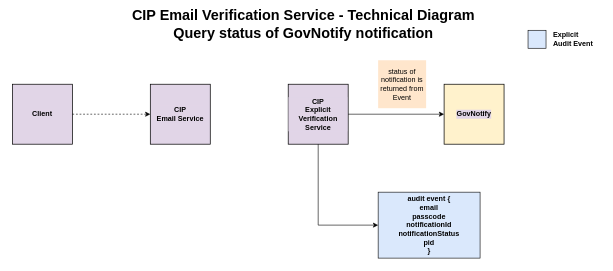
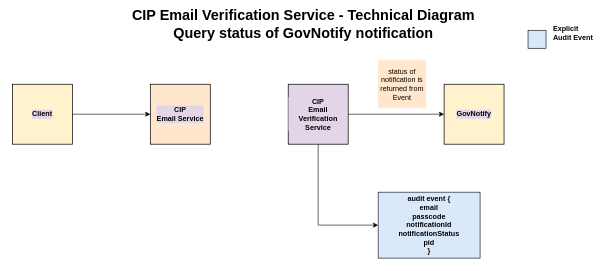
- <mxCell id="11" value="Explicit &lt;br&gt;Audit Event" style="text;html=1;align=left;verticalAlign=middle;resizable=0;points=[];autosize=1;strokeColor=none;fillColor=none;fontStyle=1" parent="1" vertex="1"><mxGeometry x="920" y="50" width="80" height="30" as="geometry" /></mxCell>
+ <mxCell id="11" value="Explicit &lt;br&gt;Audit Event" style="text;html=1;align=left;verticalAlign=middle;resizable=0;points=[];autosize=1;strokeColor=none;fillColor=none;fontStyle=1" parent="1" vertex="1"><mxGeometry x="920" y="40" width="80" height="30" as="geometry" /></mxCell>
- <mxCell id="2" value="Client" style="whiteSpace=wrap;html=1;aspect=fixed;labelBackgroundColor=#E1D5E7;fillColor=#E1D5E7;strokeColor=#000000;fontStyle=1;strokeWidth=1.2;" parent="1" vertex="1"><mxGeometry x="20" y="140" width="100" height="100" as="geometry" /></mxCell>
+ <mxCell id="2" value="Client" style="whiteSpace=wrap;html=1;aspect=fixed;labelBackgroundColor=#E1D5E7;fillColor=#fff2cc;strokeColor=#000000;fontStyle=1;strokeWidth=1.2;" parent="1" vertex="1"><mxGeometry x="20" y="140" width="100" height="100" as="geometry" /></mxCell>
- <mxCell id="7" value="" style="endArrow=classic;html=1;rounded=0;entryX=0;entryY=0.5;entryDx=0;entryDy=0;exitX=1;exitY=0.5;exitDx=0;exitDy=0;dashed=1;" parent="1" source="2" target="3" edge="1"><mxGeometry width="50" height="50" relative="1" as="geometry"><mxPoint x="550" y="320" as="sourcePoint" /><mxPoint x="600" y="270" as="targetPoint" /></mxGeometry></mxCell>
+ <mxCell id="7" value="" style="endArrow=classic;html=1;rounded=0;entryX=0;entryY=0.5;entryDx=0;entryDy=0;exitX=1;exitY=0.5;exitDx=0;exitDy=0;" parent="1" source="2" target="3" edge="1"><mxGeometry width="50" height="50" relative="1" as="geometry"><mxPoint x="550" y="320" as="sourcePoint" /><mxPoint x="600" y="270" as="targetPoint" /></mxGeometry></mxCell>
- <mxCell id="3" value="CIP &lt;br&gt;Email Service" style="whiteSpace=wrap;html=1;aspect=fixed;labelBackgroundColor=#E1D5E7;fillColor=#E1D5E7;strokeColor=#000000;fontStyle=1;strokeWidth=1.2;" parent="1" vertex="1"><mxGeometry x="250" y="140" width="100" height="100" as="geometry" /></mxCell>
+ <mxCell id="3" value="CIP &lt;br&gt;Email Service" style="whiteSpace=wrap;html=1;aspect=fixed;labelBackgroundColor=#E1D5E7;fillColor=#ffe6cc;strokeColor=#000000;fontStyle=1;strokeWidth=1.2;" parent="1" vertex="1"><mxGeometry x="250" y="140" width="100" height="100" as="geometry" /></mxCell>
- <mxCell id="4" value="CIP&lt;br&gt;Explicit&lt;br&gt;Verification Service" style="whiteSpace=wrap;html=1;aspect=fixed;labelBackgroundColor=#E1D5E7;fillColor=#E1D5E7;strokeColor=#000000;fontStyle=1;strokeWidth=1.2;" parent="1" vertex="1"><mxGeometry x="480" y="140" width="100" height="100" as="geometry" /></mxCell>
+ <mxCell id="4" value="CIP&lt;br&gt;Email&lt;br&gt;Verification Service" style="whiteSpace=wrap;html=1;aspect=fixed;labelBackgroundColor=#E1D5E7;fillColor=#E1D5E7;strokeColor=#000000;fontStyle=1;strokeWidth=1.2;" parent="1" vertex="1"><mxGeometry x="480" y="140" width="100" height="100" as="geometry" /></mxCell>
